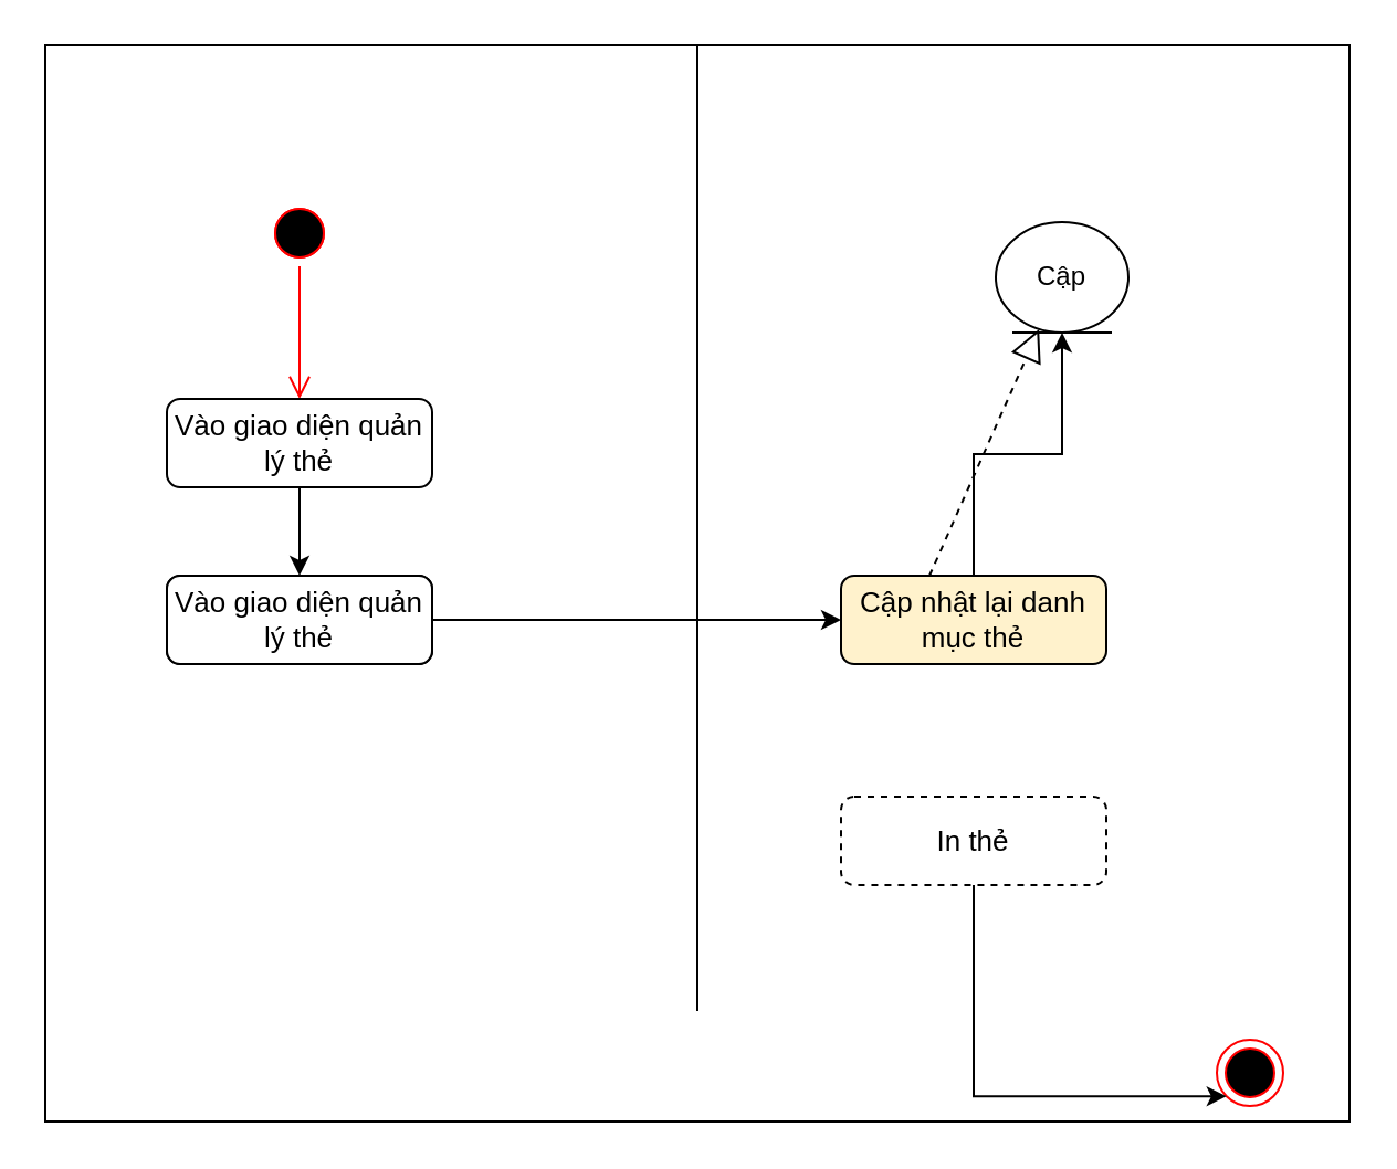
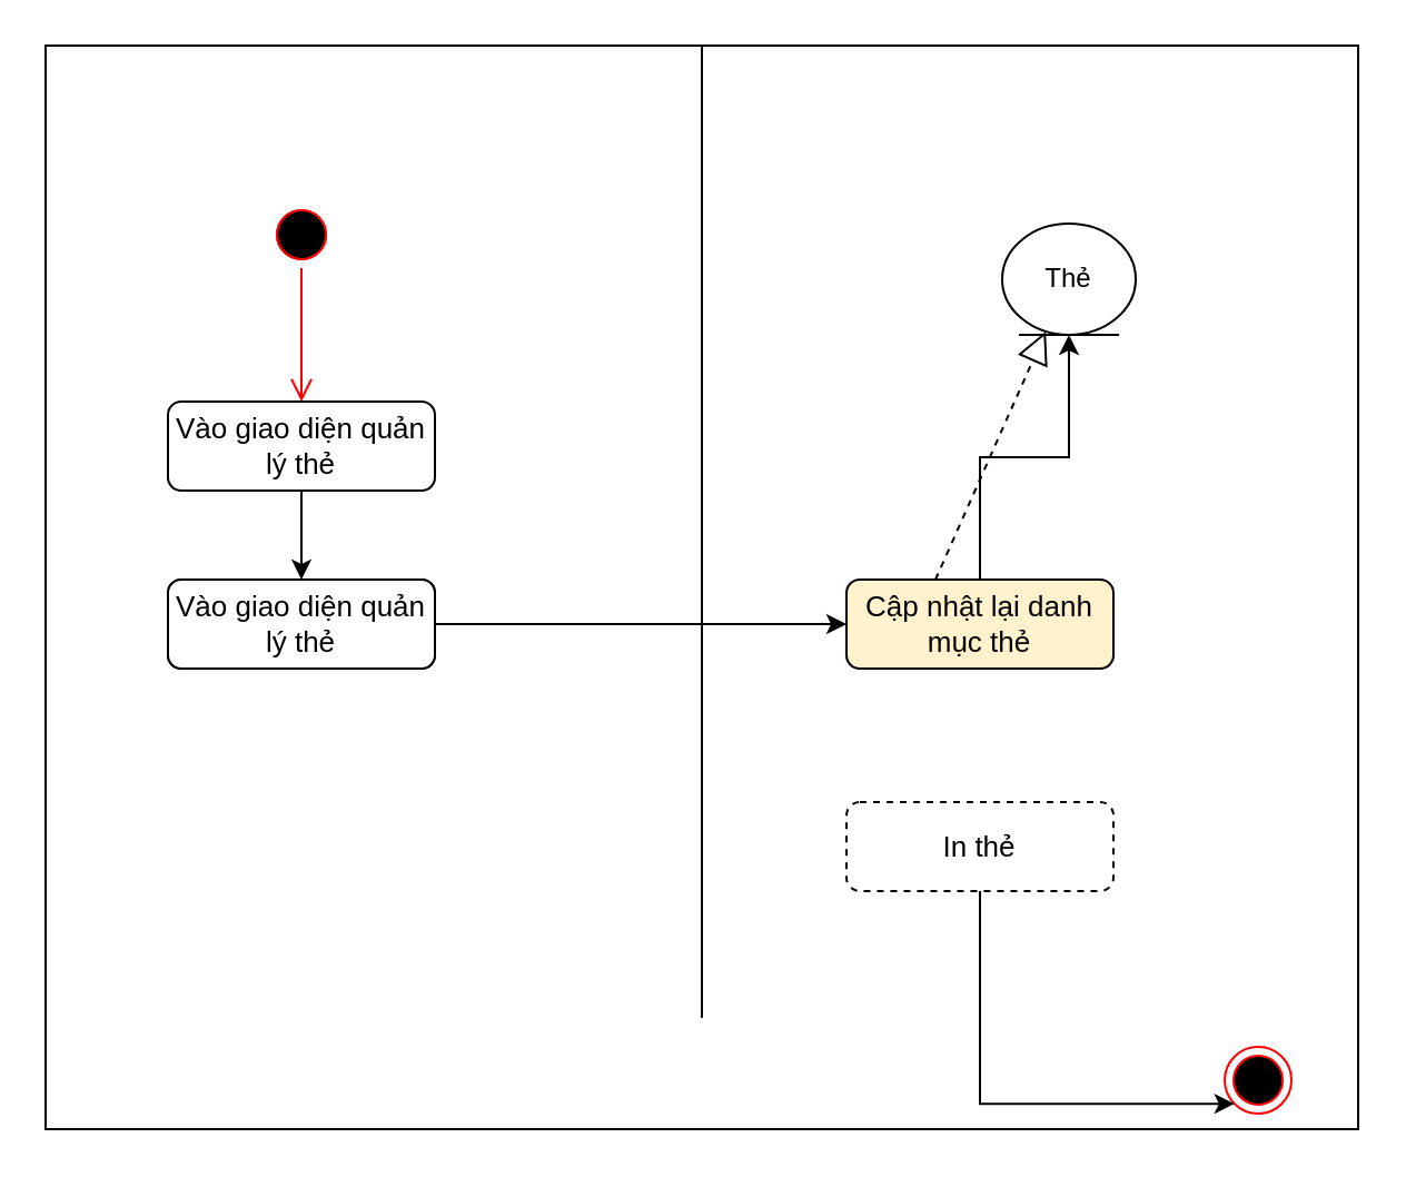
- <mxCell id="16" value="Cập" style="ellipse;shape=umlEntity;whiteSpace=wrap;html=1;" parent="1" vertex="1"><mxGeometry x="450" y="100" width="60" height="50" as="geometry" /></mxCell>
+ <mxCell id="16" value="Thẻ" style="ellipse;shape=umlEntity;whiteSpace=wrap;html=1;" parent="1" vertex="1"><mxGeometry x="450" y="100" width="60" height="50" as="geometry" /></mxCell>
